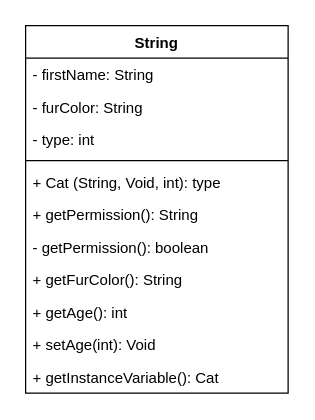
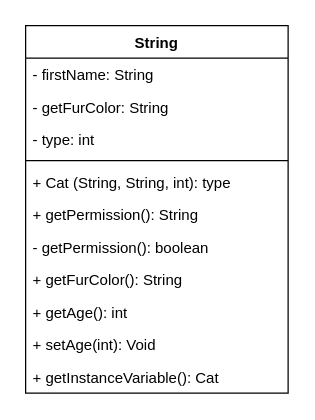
- <mxCell id="4" value="- furColor: String" style="text;strokeColor=none;fillColor=none;align=left;verticalAlign=top;spacingLeft=4;spacingRight=4;overflow=hidden;rotatable=0;points=[[0,0.5],[1,0.5]];portConstraint=eastwest;" vertex="1" parent="2"><mxGeometry y="52" width="210" height="26" as="geometry" /></mxCell>
+ <mxCell id="4" value="- getFurColor: String" style="text;strokeColor=none;fillColor=none;align=left;verticalAlign=top;spacingLeft=4;spacingRight=4;overflow=hidden;rotatable=0;points=[[0,0.5],[1,0.5]];portConstraint=eastwest;" vertex="1" parent="2"><mxGeometry y="52" width="210" height="26" as="geometry" /></mxCell>
- <mxCell id="7" value="+ Cat (String, Void, int): type" style="text;strokeColor=none;fillColor=none;align=left;verticalAlign=top;spacingLeft=4;spacingRight=4;overflow=hidden;rotatable=0;points=[[0,0.5],[1,0.5]];portConstraint=eastwest;" vertex="1" parent="2"><mxGeometry y="112" width="210" height="26" as="geometry" /></mxCell>
+ <mxCell id="7" value="+ Cat (String, String, int): type" style="text;strokeColor=none;fillColor=none;align=left;verticalAlign=top;spacingLeft=4;spacingRight=4;overflow=hidden;rotatable=0;points=[[0,0.5],[1,0.5]];portConstraint=eastwest;" vertex="1" parent="2"><mxGeometry y="112" width="210" height="26" as="geometry" /></mxCell>
